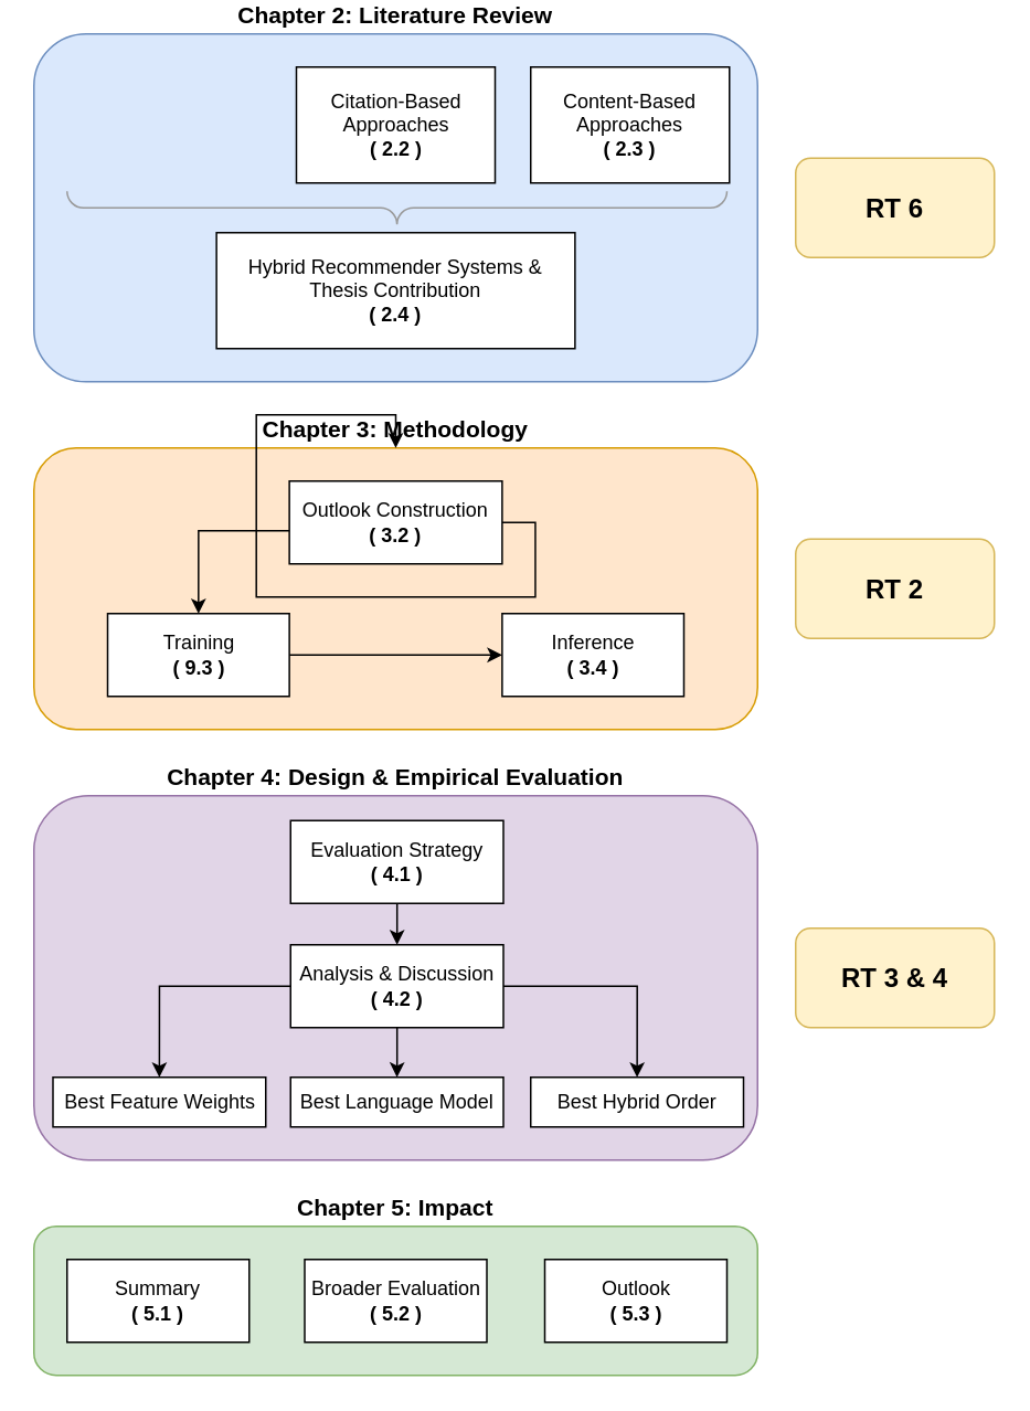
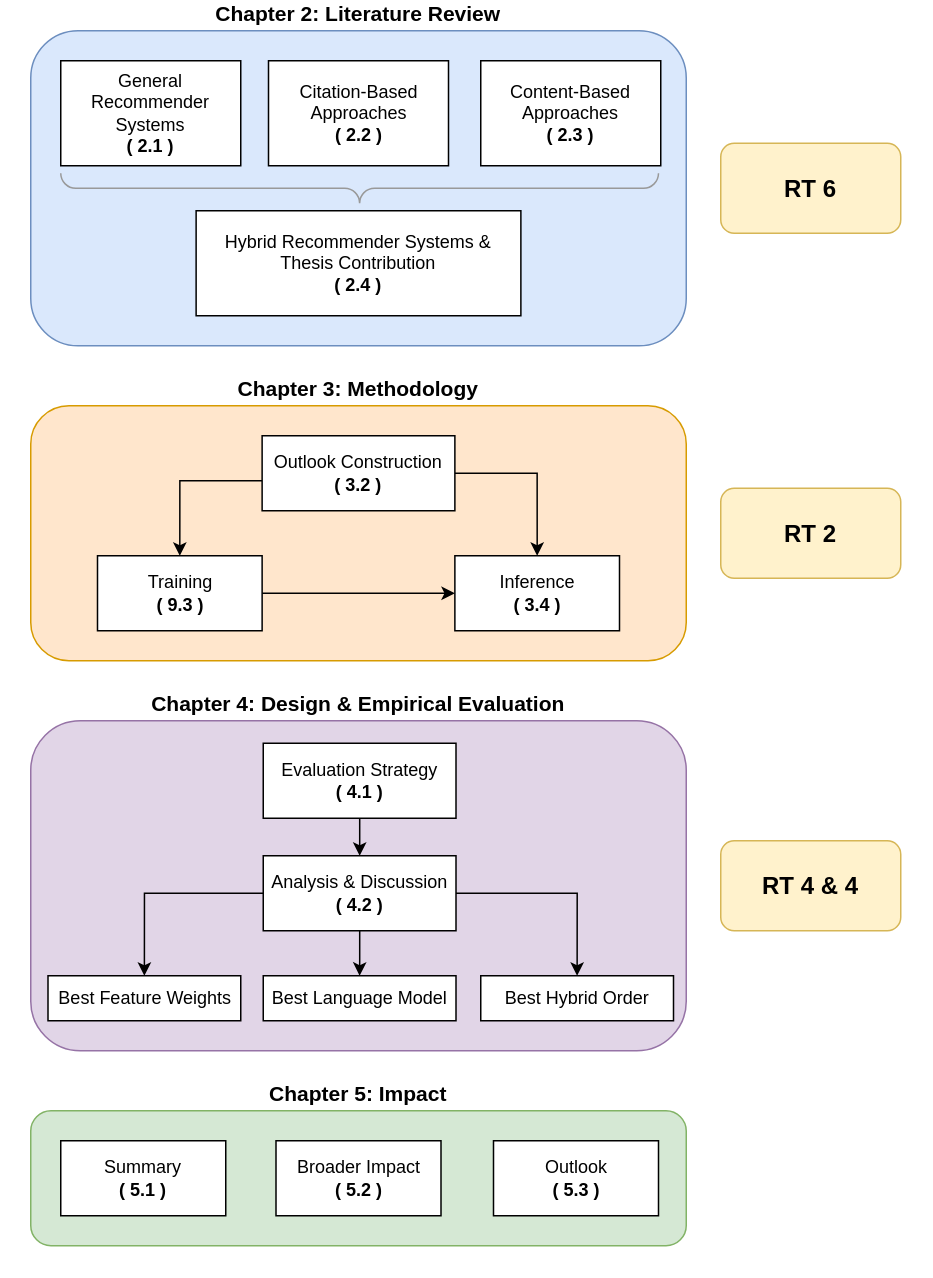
+ <mxCell id="4" value="General Recommender Systems&lt;br&gt;&lt;b&gt;( 2.1 )&lt;/b&gt;" style="rounded=0;whiteSpace=wrap;html=1;" parent="1" vertex="1"><mxGeometry x="40" y="40" width="120" height="70" as="geometry" /></mxCell>
- <mxCell id="27" style="edgeStyle=orthogonalEdgeStyle;rounded=0;orthogonalLoop=1;jettySize=auto;html=1;exitX=1;exitY=0.5;exitDx=0;exitDy=0;" parent="1" source="28" target="2" edge="1"><mxGeometry relative="1" as="geometry" /></mxCell>
+ <mxCell id="27" style="edgeStyle=orthogonalEdgeStyle;rounded=0;orthogonalLoop=1;jettySize=auto;html=1;entryX=0.5;entryY=0;entryDx=0;entryDy=0;exitX=1;exitY=0.5;exitDx=0;exitDy=0;" parent="1" source="28" target="31" edge="1"><mxGeometry relative="1" as="geometry" /></mxCell>
- <mxCell id="14" value="&lt;b&gt;&lt;font style=&quot;font-size: 16px;&quot;&gt;RT 3 &amp;amp; 4&lt;/font&gt;&lt;/b&gt;" style="rounded=1;whiteSpace=wrap;html=1;fillColor=#fff2cc;strokeColor=#d6b656;" parent="1" vertex="1"><mxGeometry x="480" y="560" width="120" height="60" as="geometry" /></mxCell>
+ <mxCell id="14" value="&lt;b&gt;&lt;font style=&quot;font-size: 16px;&quot;&gt;RT 4 &amp;amp; 4&lt;/font&gt;&lt;/b&gt;" style="rounded=1;whiteSpace=wrap;html=1;fillColor=#fff2cc;strokeColor=#d6b656;" parent="1" vertex="1"><mxGeometry x="480" y="560" width="120" height="60" as="geometry" /></mxCell>
- <mxCell id="24" value="Broader Evaluation&lt;br&gt;&lt;b style=&quot;border-color: var(--border-color);&quot;&gt;( 5.2 )&lt;/b&gt;" style="rounded=0;whiteSpace=wrap;html=1;" parent="1" vertex="1"><mxGeometry x="183.5" y="760" width="110" height="50" as="geometry" /></mxCell>
+ <mxCell id="24" value="Broader Impact&lt;br&gt;&lt;b style=&quot;border-color: var(--border-color);&quot;&gt;( 5.2 )&lt;/b&gt;" style="rounded=0;whiteSpace=wrap;html=1;" parent="1" vertex="1"><mxGeometry x="183.5" y="760" width="110" height="50" as="geometry" /></mxCell>
